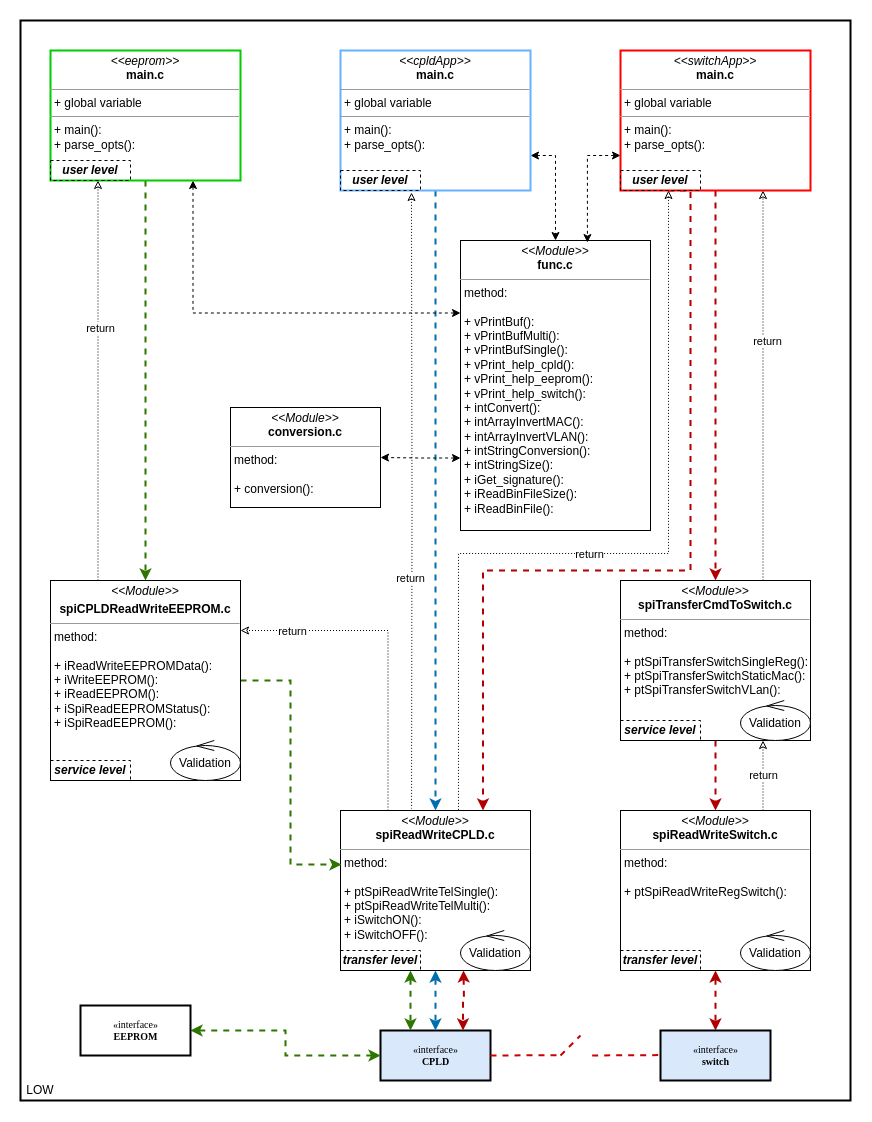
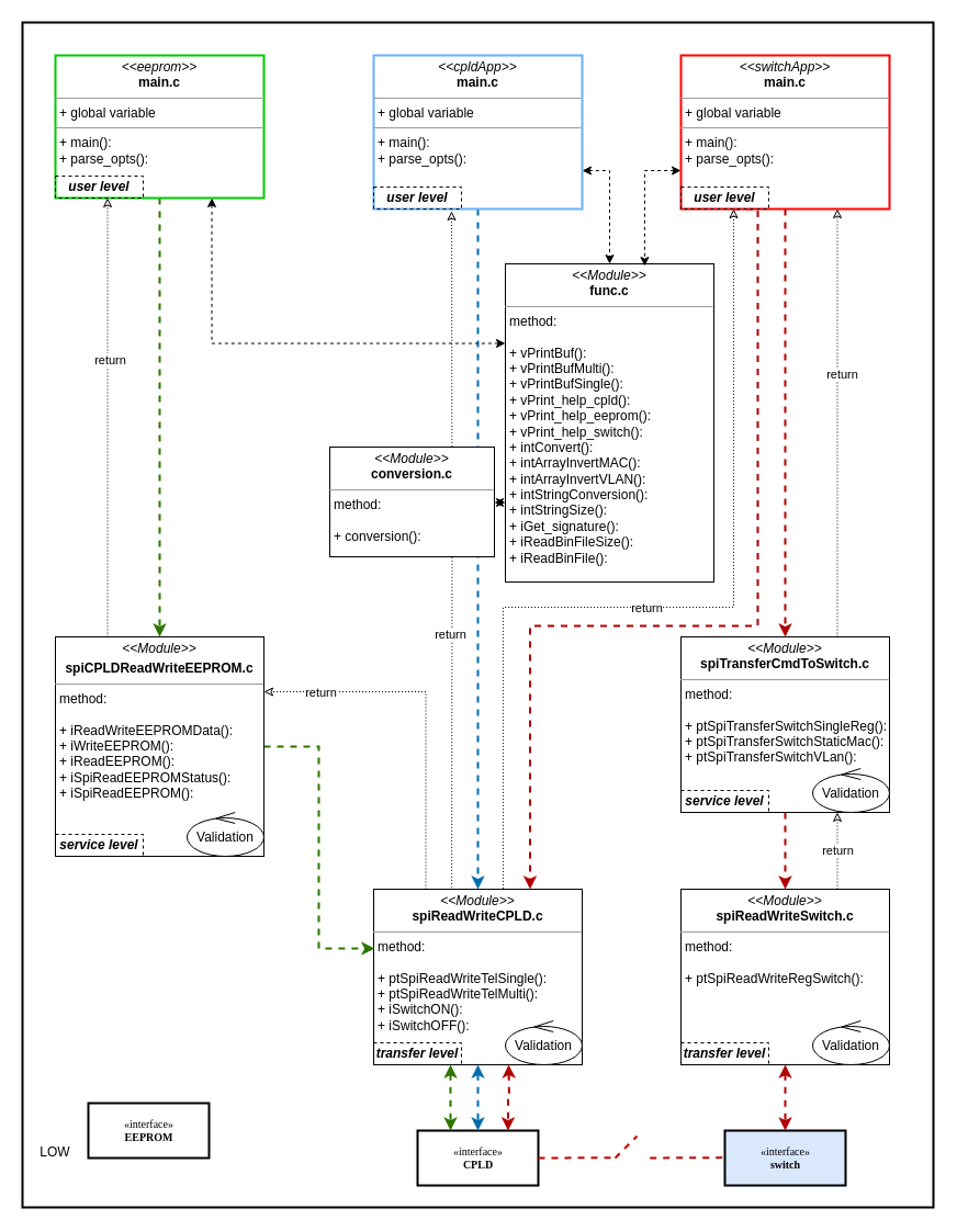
- <mxCell id="25" value="&lt;p style=&quot;margin: 0px ; margin-top: 4px ; text-align: center&quot;&gt;&lt;i&gt;&amp;lt;&amp;lt;Module&amp;gt;&amp;gt;&lt;/i&gt;&lt;/p&gt;&lt;div style=&quot;text-align: center&quot;&gt;&lt;span&gt;&lt;b&gt;conversion&lt;/b&gt;&lt;/span&gt;&lt;b&gt;.c&lt;/b&gt;&lt;/div&gt;&lt;hr size=&quot;1&quot;&gt;&lt;p style=&quot;margin: 0px ; margin-left: 4px&quot;&gt;&lt;/p&gt;&lt;p style=&quot;margin: 0px ; margin-left: 4px&quot;&gt;method:&lt;/p&gt;&lt;p style=&quot;margin: 0px ; margin-left: 4px&quot;&gt;&lt;br&gt;&lt;/p&gt;&lt;p style=&quot;margin: 0px ; margin-left: 4px&quot;&gt;+ conversion():&lt;br&gt;&lt;br&gt;&lt;/p&gt;&lt;p style=&quot;margin: 0px ; margin-left: 4px&quot;&gt;&lt;br&gt;&lt;/p&gt;" style="verticalAlign=top;align=left;overflow=fill;fontSize=12;fontFamily=Helvetica;html=1;rounded=0;shadow=0;comic=0;labelBackgroundColor=none;strokeWidth=1" parent="1" vertex="1"><mxGeometry x="230" y="407" width="150" height="100" as="geometry" /></mxCell>
+ <mxCell id="25" value="&lt;p style=&quot;margin: 0px ; margin-top: 4px ; text-align: center&quot;&gt;&lt;i&gt;&amp;lt;&amp;lt;Module&amp;gt;&amp;gt;&lt;/i&gt;&lt;/p&gt;&lt;div style=&quot;text-align: center&quot;&gt;&lt;span&gt;&lt;b&gt;conversion&lt;/b&gt;&lt;/span&gt;&lt;b&gt;.c&lt;/b&gt;&lt;/div&gt;&lt;hr size=&quot;1&quot;&gt;&lt;p style=&quot;margin: 0px ; margin-left: 4px&quot;&gt;&lt;/p&gt;&lt;p style=&quot;margin: 0px ; margin-left: 4px&quot;&gt;method:&lt;/p&gt;&lt;p style=&quot;margin: 0px ; margin-left: 4px&quot;&gt;&lt;br&gt;&lt;/p&gt;&lt;p style=&quot;margin: 0px ; margin-left: 4px&quot;&gt;+ conversion():&lt;br&gt;&lt;br&gt;&lt;/p&gt;&lt;p style=&quot;margin: 0px ; margin-left: 4px&quot;&gt;&lt;br&gt;&lt;/p&gt;" style="verticalAlign=top;align=left;overflow=fill;fontSize=12;fontFamily=Helvetica;html=1;rounded=0;shadow=0;comic=0;labelBackgroundColor=none;strokeWidth=1" parent="1" vertex="1"><mxGeometry x="300" y="407" width="150" height="100" as="geometry" /></mxCell>
- <mxCell id="10" style="edgeStyle=orthogonalEdgeStyle;rounded=0;orthogonalLoop=1;jettySize=auto;html=1;entryX=1;entryY=0.5;entryDx=0;entryDy=0;dashed=1;fillColor=#60a917;strokeColor=#2D7600;exitX=0;exitY=0.5;exitDx=0;exitDy=0;startArrow=classic;startFill=1;strokeWidth=2;" parent="1" source="3" target="38" edge="1"><mxGeometry relative="1" as="geometry" /></mxCell>
- <mxCell id="3" value="«interface»&lt;br&gt;&lt;b&gt;CPLD&lt;/b&gt;" style="html=1;rounded=0;shadow=0;comic=0;labelBackgroundColor=none;strokeWidth=2;fontFamily=Verdana;fontSize=10;align=center;fillColor=#dae8fc;" parent="1" vertex="1"><mxGeometry x="380" y="1030" width="110" height="50" as="geometry" /></mxCell>
+ <mxCell id="3" value="«interface»&lt;br&gt;&lt;b&gt;CPLD&lt;/b&gt;" style="html=1;rounded=0;shadow=0;comic=0;labelBackgroundColor=none;strokeWidth=2;fontFamily=Verdana;fontSize=10;align=center;" parent="1" vertex="1"><mxGeometry x="380" y="1030" width="110" height="50" as="geometry" /></mxCell>
- <mxCell id="41" value="LOW" style="text;html=1;strokeColor=none;fillColor=none;align=center;verticalAlign=middle;whiteSpace=wrap;rounded=0;" parent="1" vertex="1"><mxGeometry x="20" y="1080" width="40" height="20" as="geometry" /></mxCell>
+ <mxCell id="41" value="LOW" style="text;html=1;strokeColor=none;fillColor=none;align=center;verticalAlign=middle;whiteSpace=wrap;rounded=0;" parent="1" vertex="1"><mxGeometry x="30" y="1040" width="40" height="20" as="geometry" /></mxCell>
